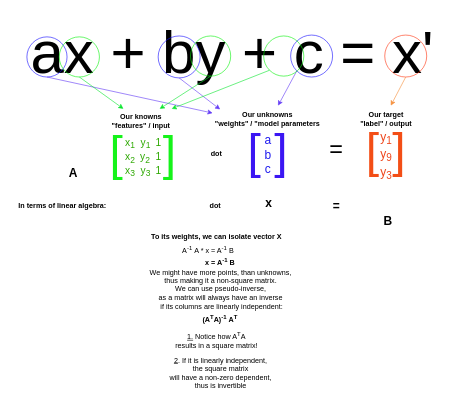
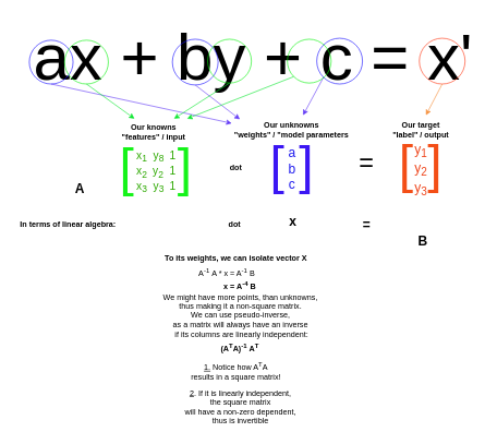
- <mxCell id="11" value="&lt;span style=&quot;font-size: 20px;&quot;&gt;&lt;font color=&quot;#ee451b&quot;&gt;y&lt;sub style=&quot;&quot;&gt;1&lt;br&gt;&lt;/sub&gt;y&lt;sub style=&quot;&quot;&gt;9&lt;br&gt;&lt;/sub&gt;y&lt;sub style=&quot;&quot;&gt;3&lt;/sub&gt;&lt;/font&gt;&lt;br&gt;&lt;/span&gt;" style="text;html=1;align=center;verticalAlign=middle;resizable=0;points=[];autosize=1;strokeColor=none;fillColor=none;" vertex="1" parent="1"><mxGeometry x="624.5" y="210" width="37" height="98" as="geometry" /></mxCell>
+ <mxCell id="11" value="&lt;span style=&quot;font-size: 20px;&quot;&gt;&lt;font color=&quot;#ee451b&quot;&gt;y&lt;sub style=&quot;&quot;&gt;1&lt;br&gt;&lt;/sub&gt;y&lt;sub style=&quot;&quot;&gt;2&lt;br&gt;&lt;/sub&gt;y&lt;sub style=&quot;&quot;&gt;3&lt;/sub&gt;&lt;/font&gt;&lt;br&gt;&lt;/span&gt;" style="text;html=1;align=center;verticalAlign=middle;resizable=0;points=[];autosize=1;strokeColor=none;fillColor=none;" vertex="1" parent="1"><mxGeometry x="624.5" y="210" width="37" height="98" as="geometry" /></mxCell>
- <mxCell id="19" value="&lt;font style=&quot;font-size: 17px;&quot; color=&quot;#2da800&quot;&gt;x&lt;sub style=&quot;&quot;&gt;1&lt;/sub&gt;&amp;nbsp; y&lt;sub style=&quot;&quot;&gt;1&amp;nbsp;&lt;/sub&gt;&amp;nbsp;1&lt;br&gt;x&lt;span style=&quot;&quot;&gt;&lt;sub&gt;2&amp;nbsp;&lt;/sub&gt;&lt;/span&gt;&amp;nbsp;y&lt;span style=&quot;&quot;&gt;&lt;sub&gt;2&lt;/sub&gt;&lt;/span&gt;&amp;nbsp; 1&lt;br&gt;x&lt;sub style=&quot;&quot;&gt;3&lt;/sub&gt;&amp;nbsp; y&lt;span style=&quot;&quot;&gt;&lt;sub&gt;3&amp;nbsp;&lt;/sub&gt;&lt;/span&gt;&amp;nbsp;1&lt;/font&gt;" style="text;html=1;align=center;verticalAlign=middle;whiteSpace=wrap;rounded=0;" vertex="1" parent="1"><mxGeometry x="187.5" y="248" width="101" height="30" as="geometry" /></mxCell>
+ <mxCell id="19" value="&lt;font style=&quot;font-size: 17px;&quot; color=&quot;#2da800&quot;&gt;x&lt;sub style=&quot;&quot;&gt;1&lt;/sub&gt;&amp;nbsp; y&lt;sub style=&quot;&quot;&gt;8&amp;nbsp;&lt;/sub&gt;&amp;nbsp;1&lt;br&gt;x&lt;span style=&quot;&quot;&gt;&lt;sub&gt;2&amp;nbsp;&lt;/sub&gt;&lt;/span&gt;&amp;nbsp;y&lt;span style=&quot;&quot;&gt;&lt;sub&gt;2&lt;/sub&gt;&lt;/span&gt;&amp;nbsp; 1&lt;br&gt;x&lt;sub style=&quot;&quot;&gt;3&lt;/sub&gt;&amp;nbsp; y&lt;span style=&quot;&quot;&gt;&lt;sub&gt;3&amp;nbsp;&lt;/sub&gt;&lt;/span&gt;&amp;nbsp;1&lt;/font&gt;" style="text;html=1;align=center;verticalAlign=middle;whiteSpace=wrap;rounded=0;" vertex="1" parent="1"><mxGeometry x="187.5" y="248" width="101" height="30" as="geometry" /></mxCell>
- <mxCell id="36" value="x = A&lt;sup&gt;-1&lt;/sup&gt;&amp;nbsp;B" style="text;html=1;align=center;verticalAlign=middle;resizable=0;points=[];autosize=1;strokeColor=none;fillColor=none;fontStyle=1" vertex="1" parent="1"><mxGeometry x="332" y="421" width="67" height="29" as="geometry" /></mxCell>
+ <mxCell id="36" value="x = A&lt;sup&gt;-4&lt;/sup&gt;&amp;nbsp;B" style="text;html=1;align=center;verticalAlign=middle;resizable=0;points=[];autosize=1;strokeColor=none;fillColor=none;fontStyle=1" vertex="1" parent="1"><mxGeometry x="332" y="421" width="67" height="29" as="geometry" /></mxCell>
